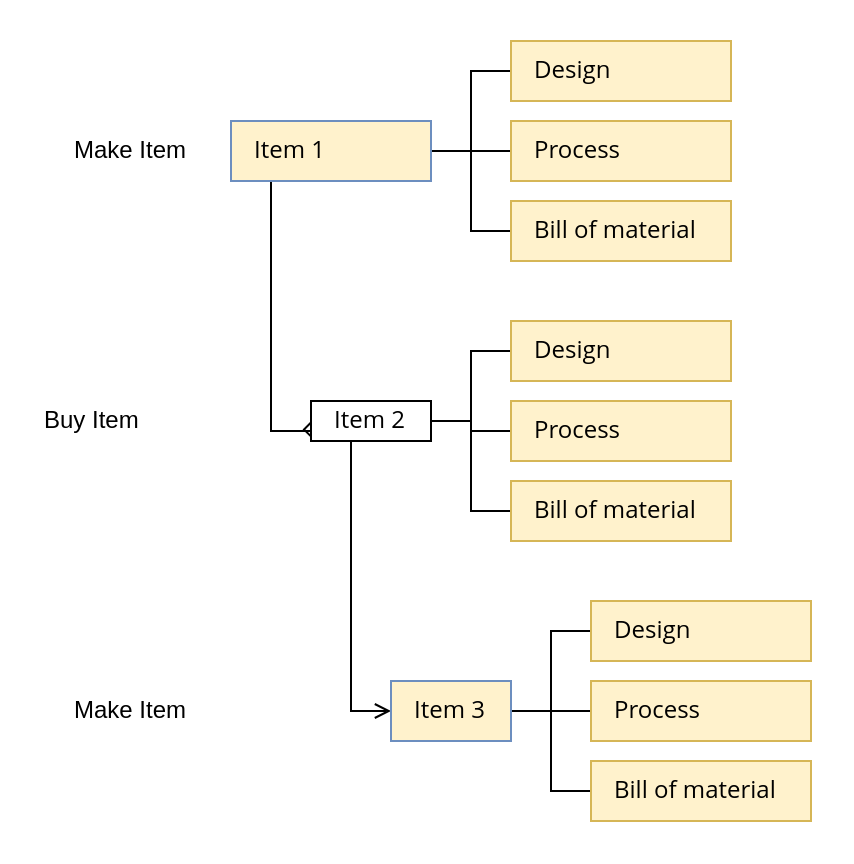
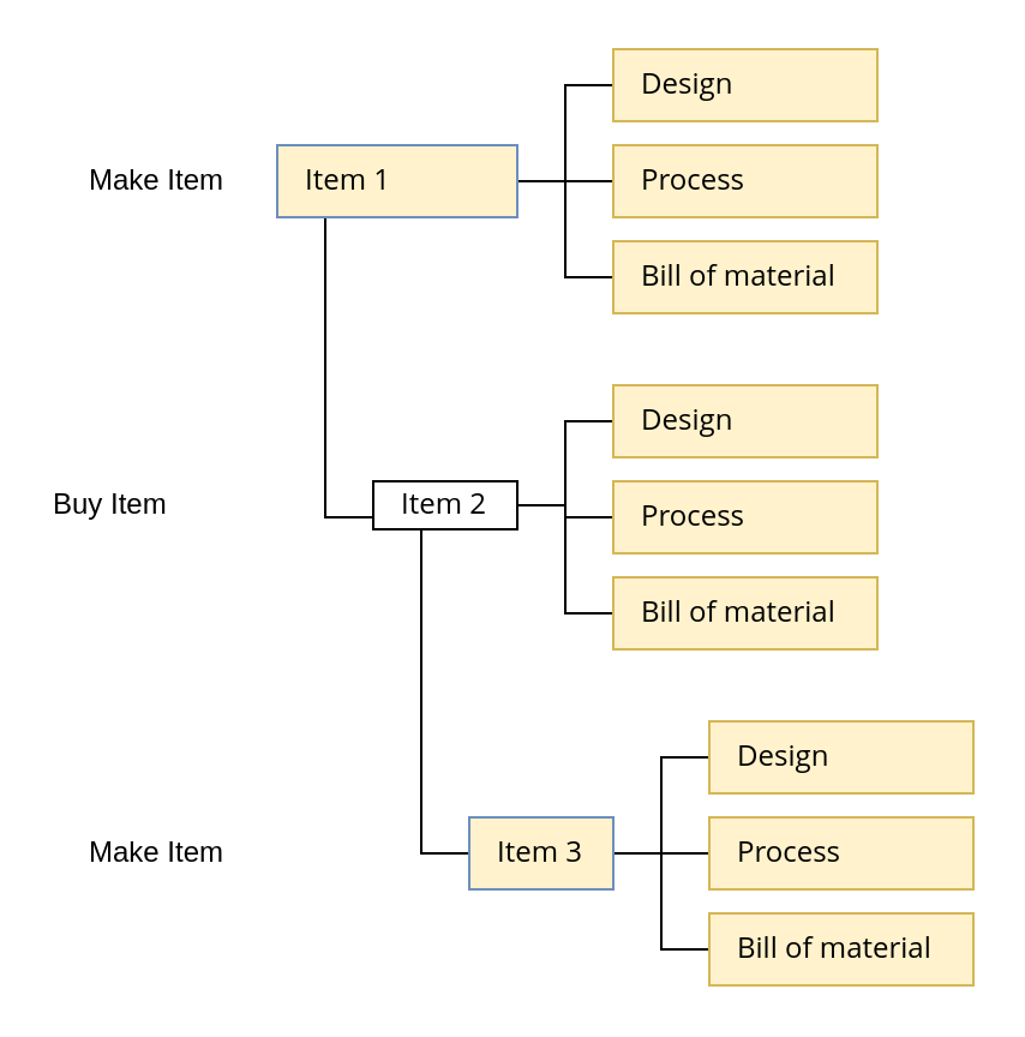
- <mxCell id="5" value="" style="edgeStyle=orthogonalEdgeStyle;rounded=0;orthogonalLoop=1;jettySize=auto;html=1;endArrow=diamond;endFill=0;entryX=0;entryY=0.5;entryDx=0;entryDy=0;" edge="1" parent="1" source="6" target="15"><mxGeometry relative="1" as="geometry"><Array as="points"><mxPoint x="135" y="215" /></Array></mxGeometry></mxCell>
+ <mxCell id="5" value="" style="edgeStyle=orthogonalEdgeStyle;rounded=0;orthogonalLoop=1;jettySize=auto;html=1;endArrow=none;endFill=0;entryX=0;entryY=0.5;entryDx=0;entryDy=0;" edge="1" parent="1" source="6" target="15"><mxGeometry relative="1" as="geometry"><Array as="points"><mxPoint x="135" y="215" /></Array></mxGeometry></mxCell>
- <mxCell id="14" value="" style="edgeStyle=orthogonalEdgeStyle;rounded=0;orthogonalLoop=1;jettySize=auto;html=1;endArrow=open;endFill=0;entryX=0;entryY=0.5;entryDx=0;entryDy=0;" edge="1" parent="1" source="15" target="23"><mxGeometry relative="1" as="geometry"><Array as="points"><mxPoint x="175" y="355" /></Array></mxGeometry></mxCell>
+ <mxCell id="14" value="" style="edgeStyle=orthogonalEdgeStyle;rounded=0;orthogonalLoop=1;jettySize=auto;html=1;endArrow=none;endFill=0;entryX=0;entryY=0.5;entryDx=0;entryDy=0;" edge="1" parent="1" source="15" target="23"><mxGeometry relative="1" as="geometry"><Array as="points"><mxPoint x="175" y="355" /></Array></mxGeometry></mxCell>
